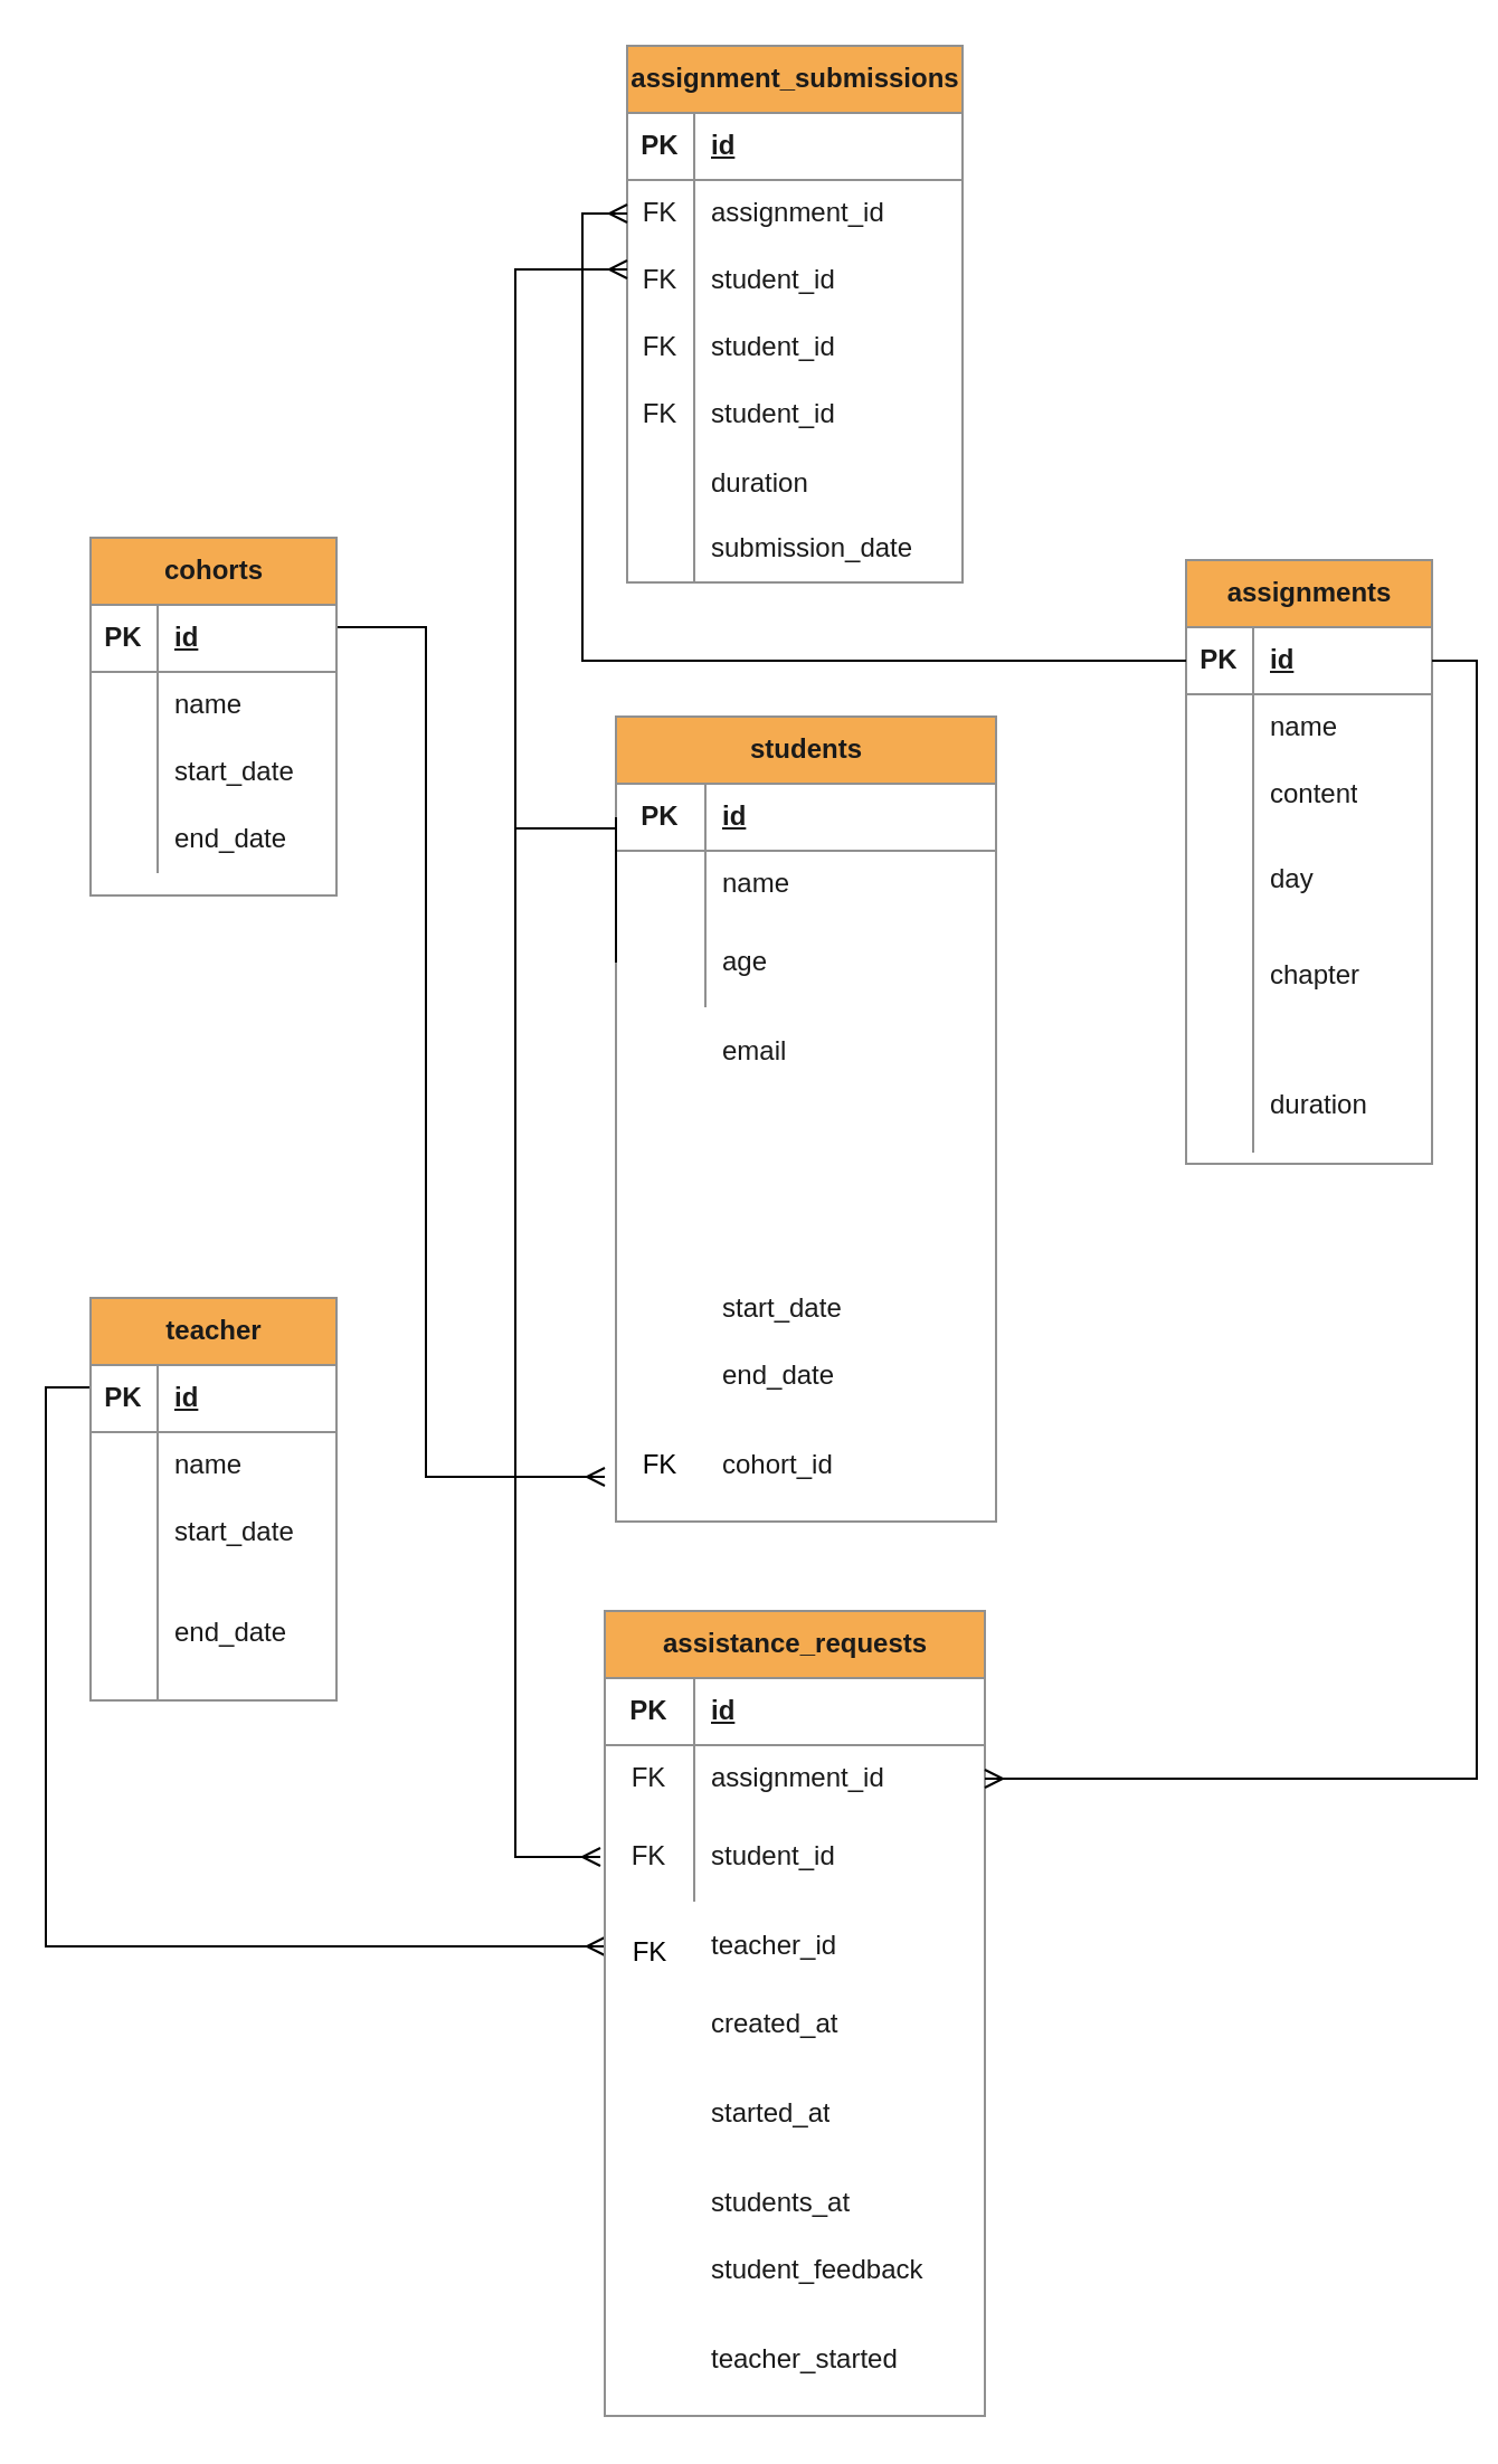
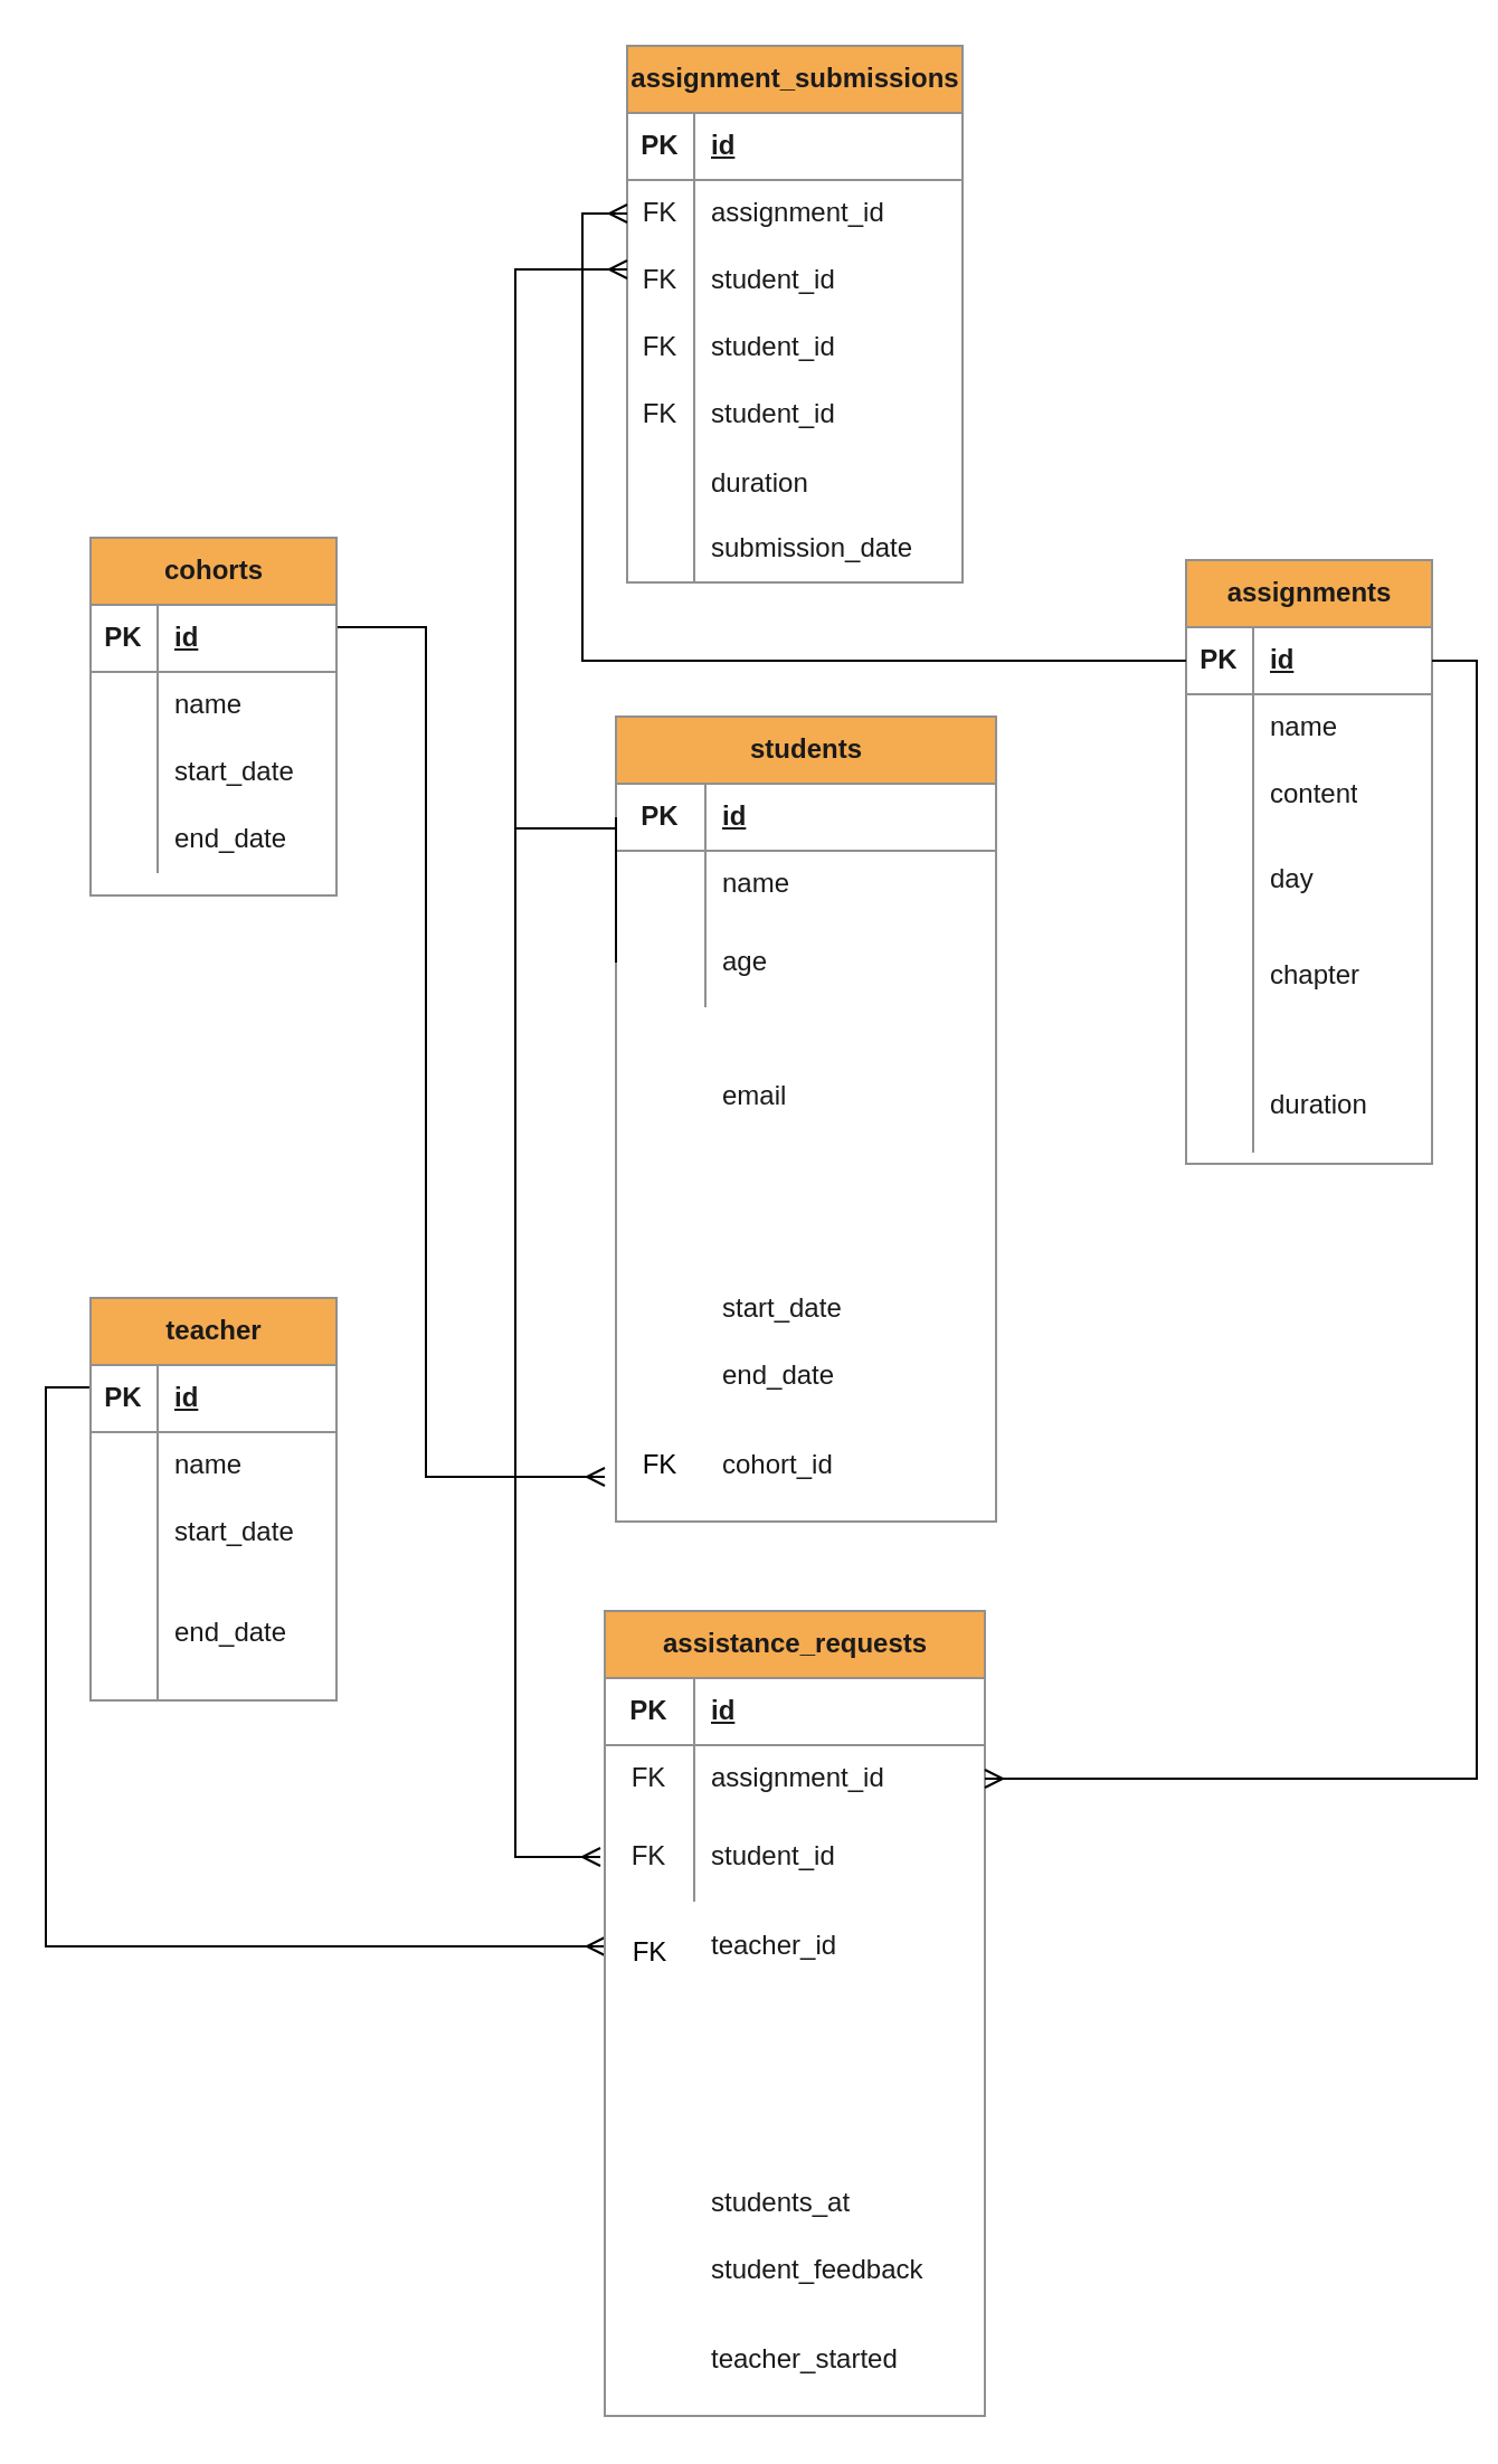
- <mxCell id="46" value="email" style="shape=partialRectangle;connectable=0;fillColor=none;top=0;left=0;bottom=0;right=0;align=left;spacingLeft=6;overflow=hidden;whiteSpace=wrap;html=1;strokeColor=#909090;fontColor=#1A1A1A;" parent="1" vertex="1"><mxGeometry x="315" y="455" width="110" height="30" as="geometry"><mxRectangle width="110" height="30" as="alternateBounds" /></mxGeometry></mxCell>
+ <mxCell id="46" value="email" style="shape=partialRectangle;connectable=0;fillColor=none;top=0;left=0;bottom=0;right=0;align=left;spacingLeft=6;overflow=hidden;whiteSpace=wrap;html=1;strokeColor=#909090;fontColor=#1A1A1A;" parent="1" vertex="1"><mxGeometry x="315" y="475" width="110" height="30" as="geometry"><mxRectangle width="110" height="30" as="alternateBounds" /></mxGeometry></mxCell>
- <mxCell id="65" value="created_at" style="shape=partialRectangle;connectable=0;fillColor=none;top=0;left=0;bottom=0;right=0;align=left;spacingLeft=6;overflow=hidden;whiteSpace=wrap;html=1;strokeColor=#909090;fontColor=#1A1A1A;" parent="1" vertex="1"><mxGeometry x="310" y="890" width="110" height="30" as="geometry"><mxRectangle width="110" height="30" as="alternateBounds" /></mxGeometry></mxCell>
- <mxCell id="64" value="started_at" style="shape=partialRectangle;connectable=0;fillColor=none;top=0;left=0;bottom=0;right=0;align=left;spacingLeft=6;overflow=hidden;whiteSpace=wrap;html=1;strokeColor=#909090;fontColor=#1A1A1A;" parent="1" vertex="1"><mxGeometry x="310" y="930" width="110" height="30" as="geometry"><mxRectangle width="110" height="30" as="alternateBounds" /></mxGeometry></mxCell>
